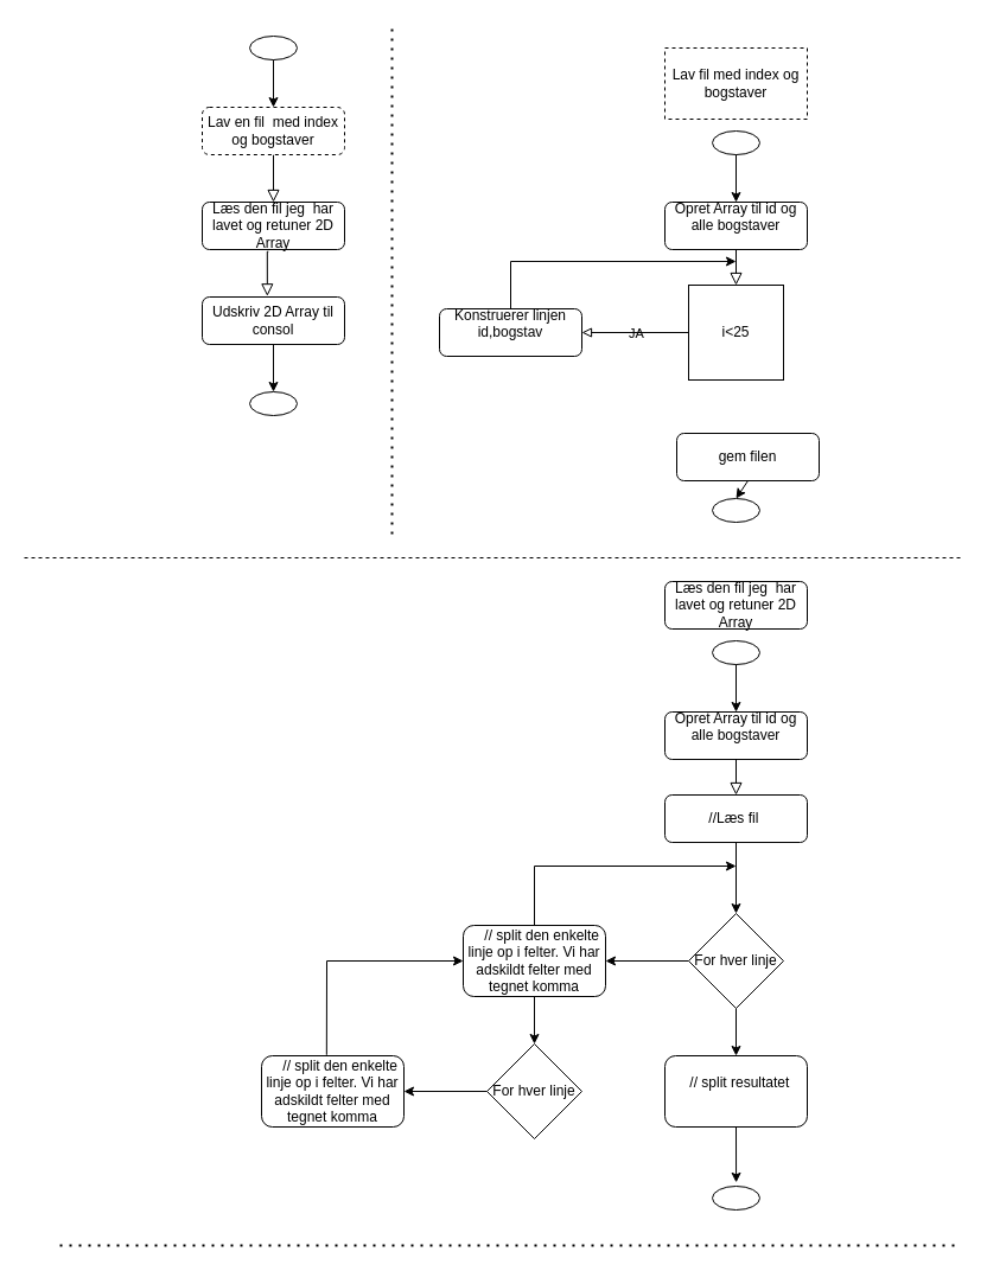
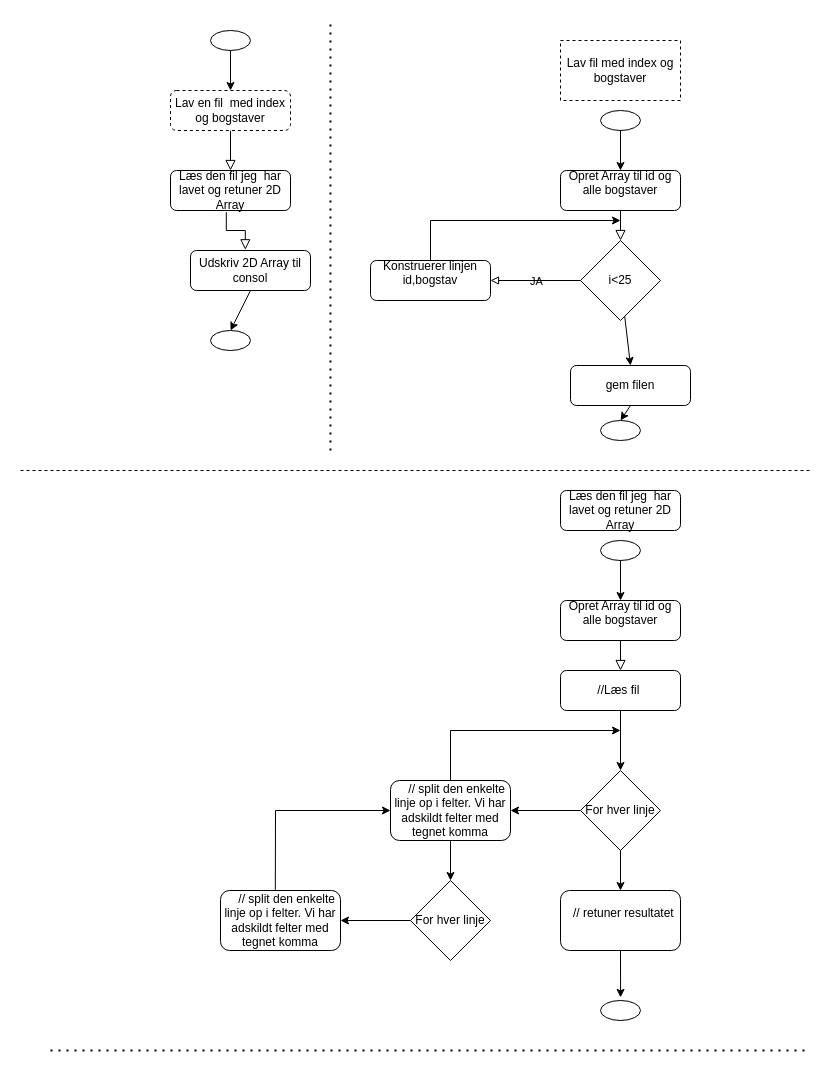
- <mxCell id="5" value="Udskriv 2D Array til consol" style="rounded=1;whiteSpace=wrap;html=1;fontSize=12;glass=0;strokeWidth=1;shadow=0;" vertex="1" parent="1"><mxGeometry x="170" y="250" width="120" height="40" as="geometry" /></mxCell>
+ <mxCell id="5" value="Udskriv 2D Array til consol" style="rounded=1;whiteSpace=wrap;html=1;fontSize=12;glass=0;strokeWidth=1;shadow=0;" vertex="1" parent="1"><mxGeometry x="190" y="250" width="120" height="40" as="geometry" /></mxCell>
- <mxCell id="19" value="i&amp;lt;25" style="whiteSpace=wrap;html=1;rounded=0;" vertex="1" parent="1"><mxGeometry x="580" y="240" width="80" height="80" as="geometry" /></mxCell>
+ <mxCell id="19" value="i&amp;lt;25" style="rhombus;whiteSpace=wrap;html=1;" vertex="1" parent="1"><mxGeometry x="580" y="240" width="80" height="80" as="geometry" /></mxCell>
+ <mxCell id="22" value="" style="endArrow=classic;html=1;rounded=0;entryX=0.5;entryY=0;entryDx=0;entryDy=0;" edge="1" parent="1" source="19" target="20"><mxGeometry width="50" height="50" relative="1" as="geometry"><mxPoint x="380" y="310" as="sourcePoint" /><mxPoint x="430" y="260" as="targetPoint" /></mxGeometry></mxCell>
- <mxCell id="41" value="&lt;div&gt;&amp;nbsp; // split resultatet&lt;/div&gt;&lt;div&gt;&lt;br&gt;&lt;/div&gt;" style="rounded=1;whiteSpace=wrap;html=1;" vertex="1" parent="1"><mxGeometry x="560" y="890" width="120" height="60" as="geometry" /></mxCell>
+ <mxCell id="41" value="&lt;div&gt;&amp;nbsp; // retuner resultatet&lt;/div&gt;&lt;div&gt;&lt;br&gt;&lt;/div&gt;" style="rounded=1;whiteSpace=wrap;html=1;" vertex="1" parent="1"><mxGeometry x="560" y="890" width="120" height="60" as="geometry" /></mxCell>
